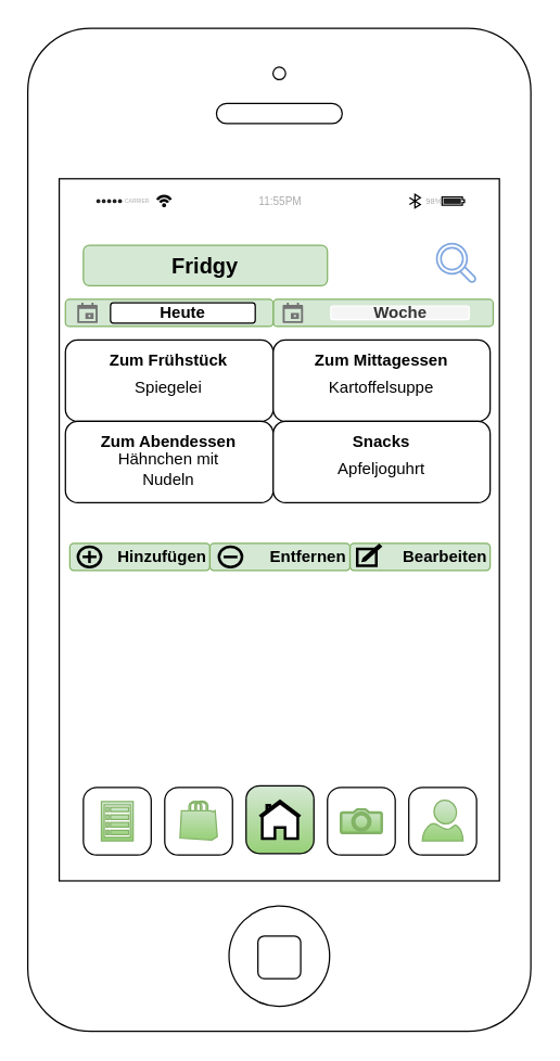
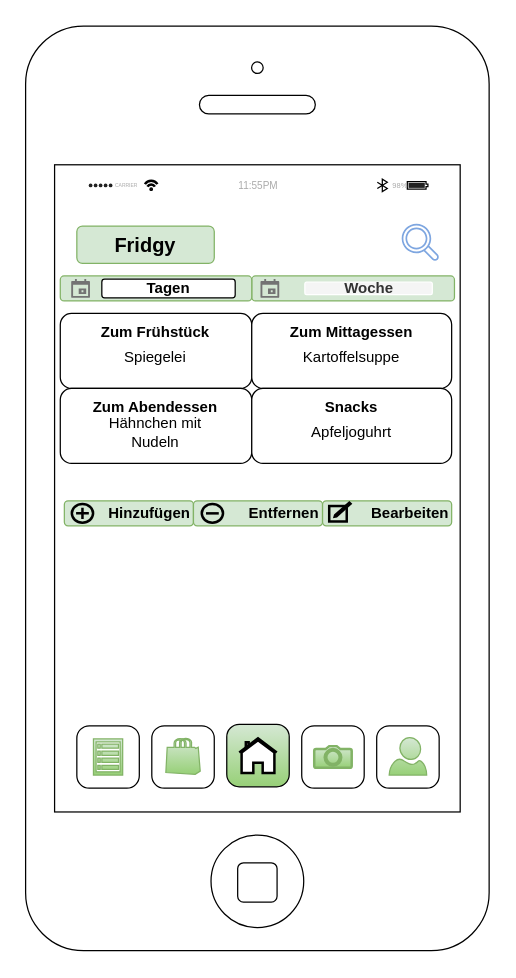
- <mxCell id="3" value="&lt;font style=&quot;color: rgb(0, 0, 0); font-size: 16px;&quot;&gt;&lt;b&gt;Fridgy&lt;/b&gt;&lt;/font&gt;" style="rounded=1;whiteSpace=wrap;html=1;fillColor=#d5e8d4;strokeColor=#82b366;" parent="1" vertex="1"><mxGeometry x="61" y="180" width="180" height="30" as="geometry" /></mxCell>
+ <mxCell id="3" value="&lt;font style=&quot;color: rgb(0, 0, 0); font-size: 16px;&quot;&gt;&lt;b&gt;Fridgy&lt;/b&gt;&lt;/font&gt;" style="rounded=1;whiteSpace=wrap;html=1;fillColor=#d5e8d4;strokeColor=#82b366;" parent="1" vertex="1"><mxGeometry x="61" y="180" width="110" height="30" as="geometry" /></mxCell>
- <mxCell id="21" value="Heute" style="rounded=1;whiteSpace=wrap;html=1;fontStyle=1;" parent="16" vertex="1"><mxGeometry x="33.25" y="2.5" width="106.75" height="15" as="geometry" /></mxCell>
+ <mxCell id="21" value="Tagen" style="rounded=1;whiteSpace=wrap;html=1;fontStyle=1;" parent="16" vertex="1"><mxGeometry x="33.25" y="2.5" width="106.75" height="15" as="geometry" /></mxCell>
